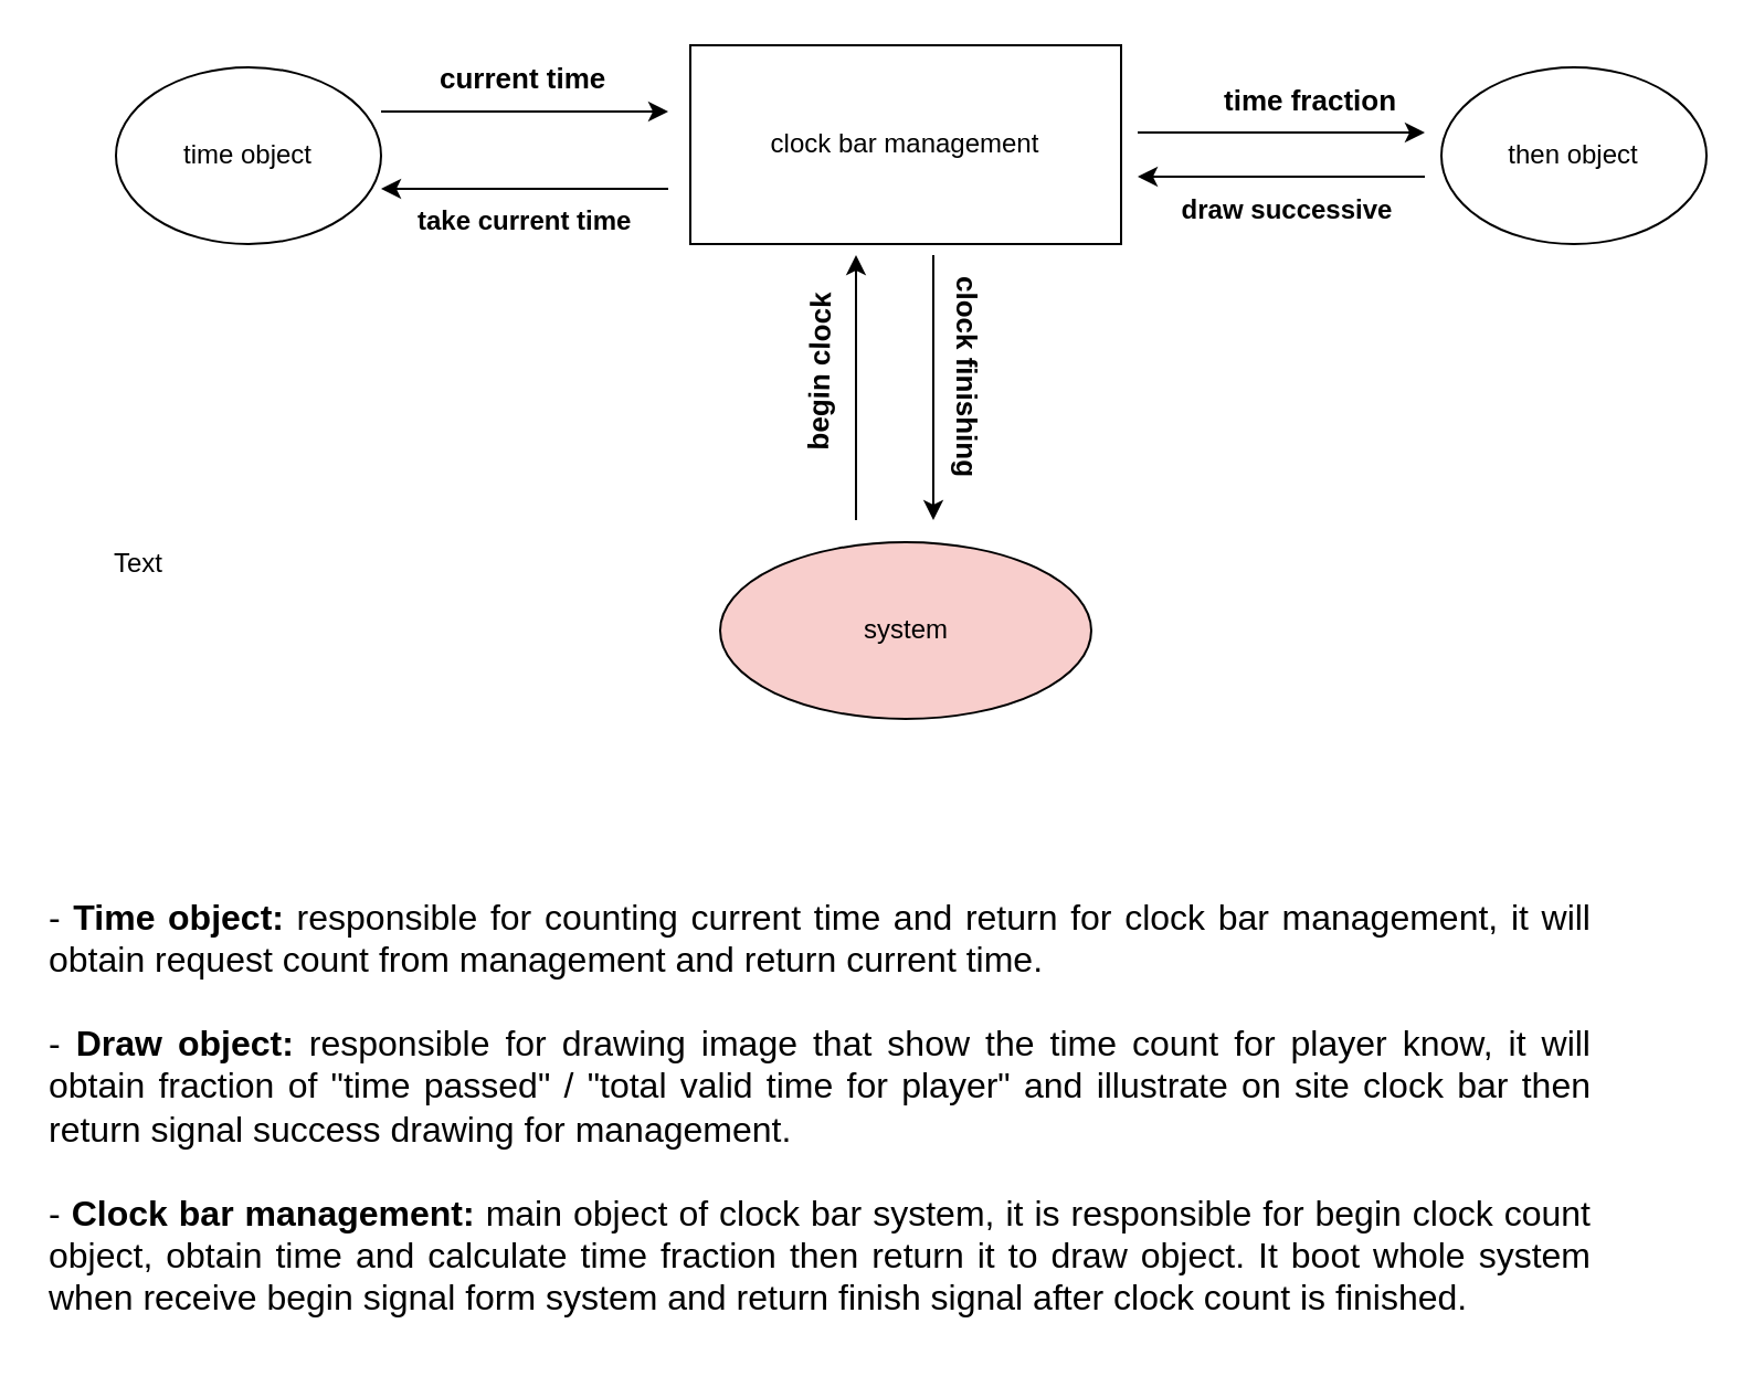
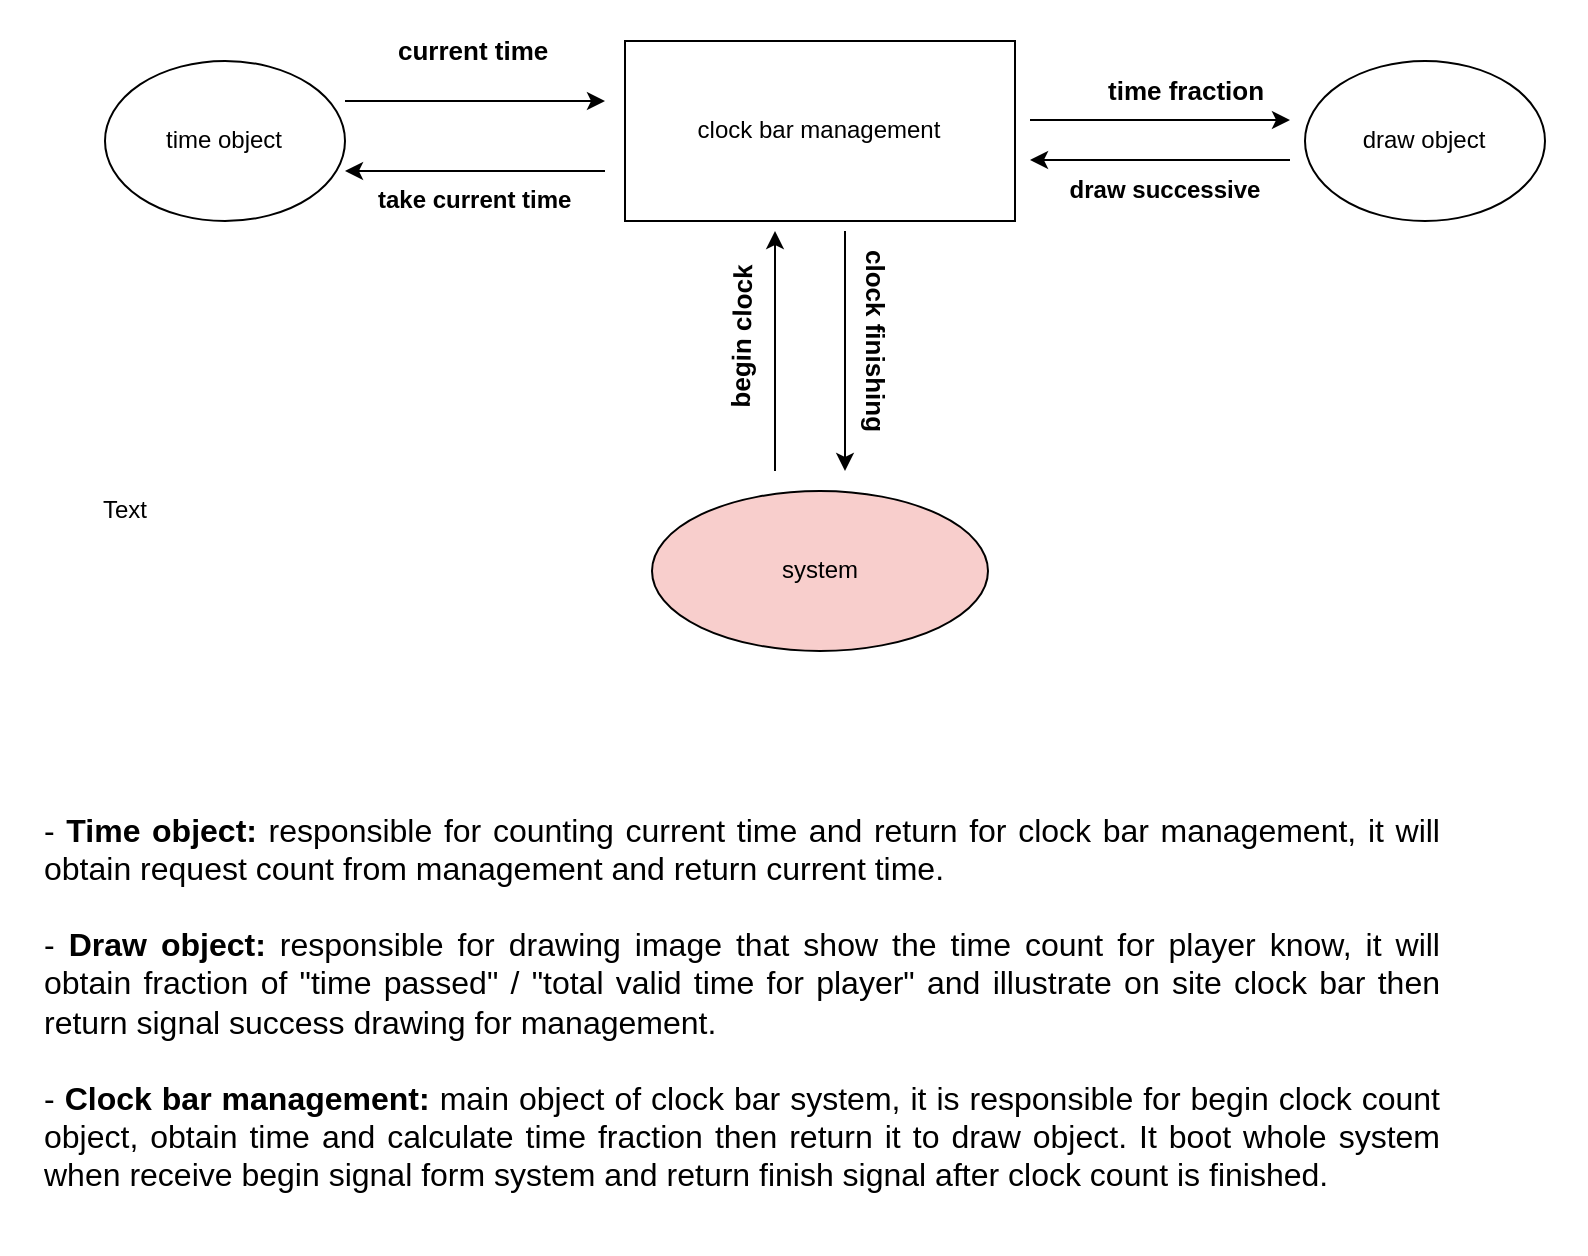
- <mxCell id="9" value="&lt;div&gt;current time&lt;/div&gt;&lt;div&gt;&lt;br&gt;&lt;/div&gt;" style="text;html=1;resizable=0;points=[];autosize=1;align=left;verticalAlign=top;spacingTop=-4;fontStyle=1;fontSize=13;" parent="1" vertex="1"><mxGeometry x="197" y="25" width="90" height="30" as="geometry" /></mxCell>
+ <mxCell id="9" value="&lt;div&gt;current time&lt;/div&gt;&lt;div&gt;&lt;br&gt;&lt;/div&gt;" style="text;html=1;resizable=0;points=[];autosize=1;align=left;verticalAlign=top;spacingTop=-4;fontStyle=1;fontSize=13;" parent="1" vertex="1"><mxGeometry x="197" y="15" width="90" height="30" as="geometry" /></mxCell>
- <mxCell id="4" value="then object&lt;br&gt;" style="ellipse;whiteSpace=wrap;html=1;" parent="1" vertex="1"><mxGeometry x="652" y="30" width="120" height="80" as="geometry" /></mxCell>
+ <mxCell id="4" value="draw object&lt;br&gt;" style="ellipse;whiteSpace=wrap;html=1;" parent="1" vertex="1"><mxGeometry x="652" y="30" width="120" height="80" as="geometry" /></mxCell>
